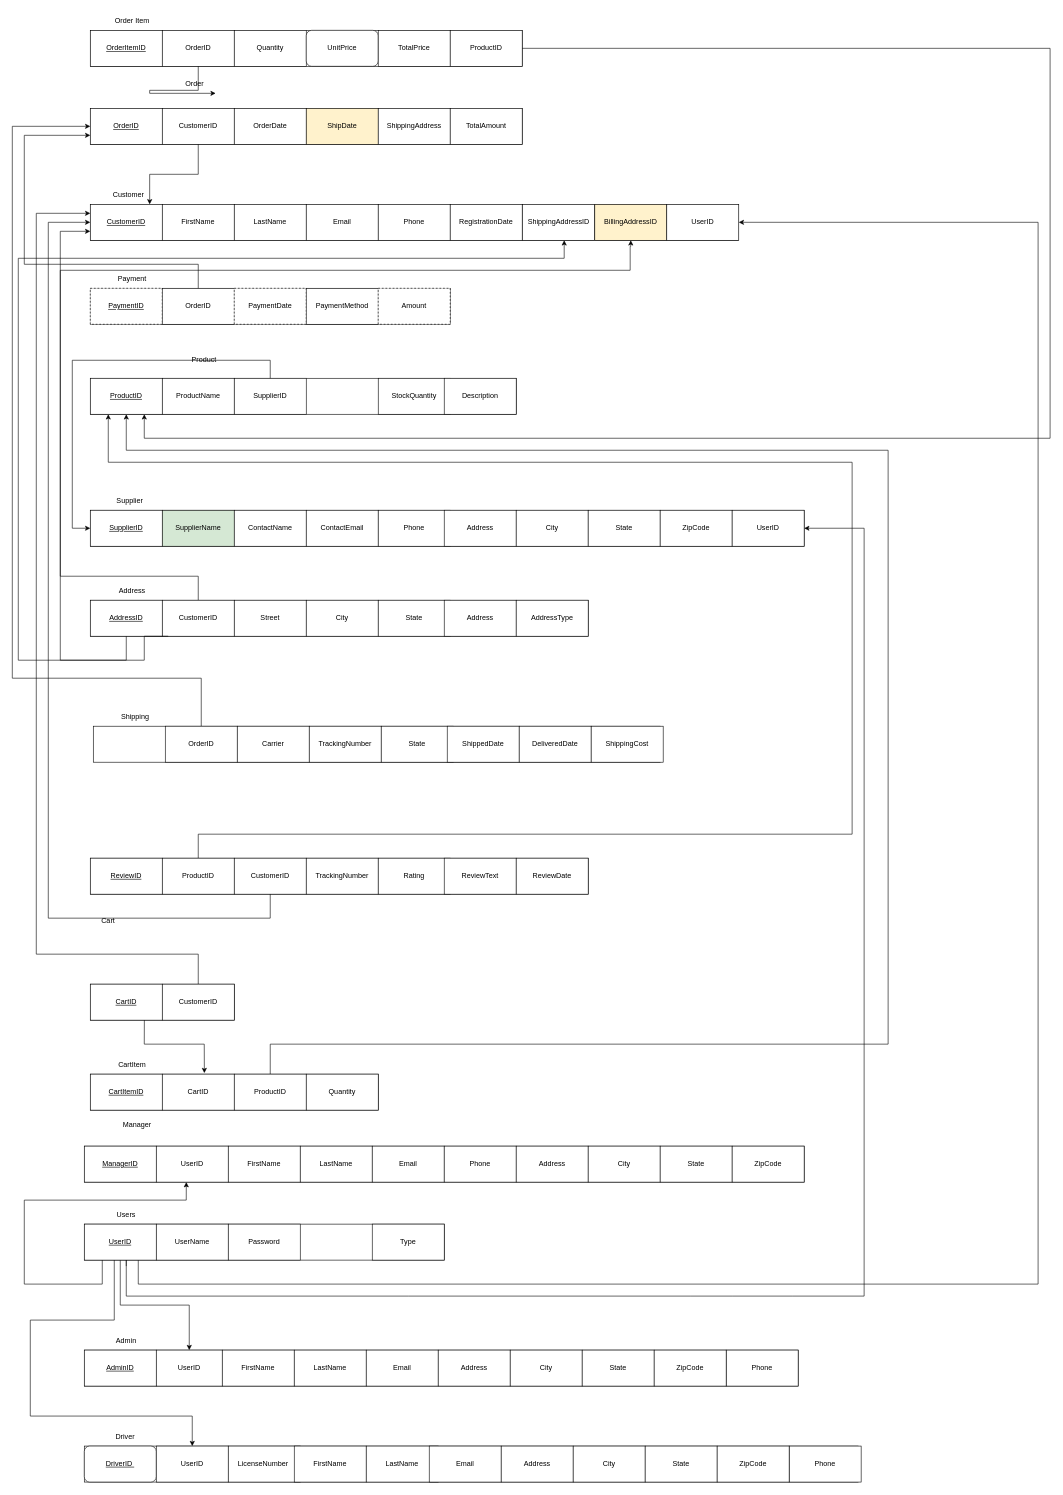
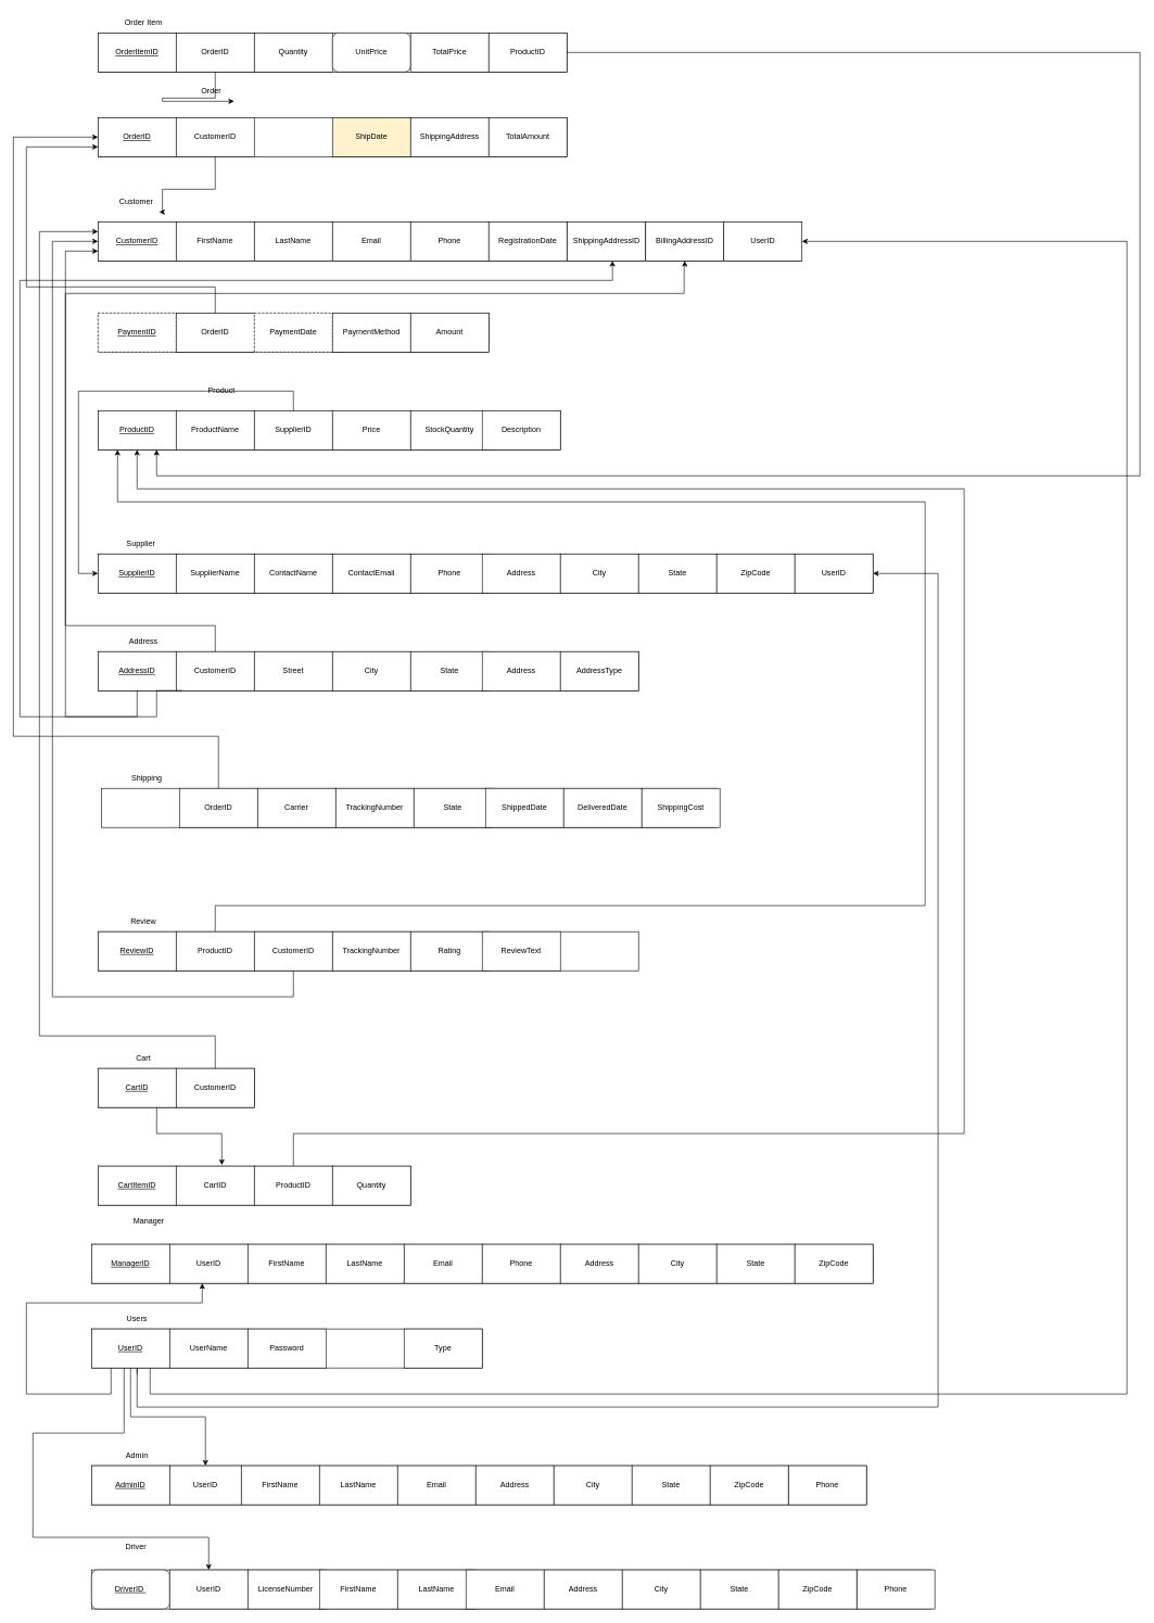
- <mxCell id="16" value="OrderDate" style="rounded=0;whiteSpace=wrap;" parent="1" vertex="1"><mxGeometry x="390" y="180" width="120" height="60" as="geometry" /></mxCell>
- <mxCell id="54" value="Customer" style="text;align=center;verticalAlign=middle;whiteSpace=wrap;rounded=0;" parent="1" vertex="1"><mxGeometry x="144" y="310" width="140" height="30" as="geometry" /></mxCell>
+ <mxCell id="54" value="Customer" style="text;align=center;verticalAlign=middle;whiteSpace=wrap;rounded=0;" parent="1" vertex="1"><mxGeometry x="139" y="295" width="140" height="30" as="geometry" /></mxCell>
- <mxCell id="60" value="BillingAddressID" style="rounded=0;whiteSpace=wrap;fillColor=#fff2cc;" parent="1" vertex="1"><mxGeometry x="991" y="340" width="120" height="60" as="geometry" /></mxCell>
+ <mxCell id="60" value="BillingAddressID" style="rounded=0;whiteSpace=wrap;" parent="1" vertex="1"><mxGeometry x="991" y="340" width="120" height="60" as="geometry" /></mxCell>
- <mxCell id="55" value="Payment" style="text;align=center;verticalAlign=middle;whiteSpace=wrap;rounded=0;" parent="1" vertex="1"><mxGeometry x="150" y="450" width="140" height="30" as="geometry" /></mxCell>
- <mxCell id="36" value="Amount" style="rounded=0;whiteSpace=wrap;dashed=1;" parent="1" vertex="1"><mxGeometry x="630" y="480" width="120" height="60" as="geometry" /></mxCell>
+ <mxCell id="36" value="Amount" style="rounded=0;whiteSpace=wrap;" parent="1" vertex="1"><mxGeometry x="630" y="480" width="120" height="60" as="geometry" /></mxCell>
+ <mxCell id="37" value="Price" style="rounded=0;whiteSpace=wrap;" parent="1" vertex="1"><mxGeometry x="510" y="630" width="120" height="60" as="geometry" /></mxCell>
- <mxCell id="42" value="SupplierName" style="rounded=0;whiteSpace=wrap;fillColor=#d5e8d4;" parent="1" vertex="1"><mxGeometry x="270" y="850" width="120" height="60" as="geometry" /></mxCell>
+ <mxCell id="42" value="SupplierName" style="rounded=0;whiteSpace=wrap;" parent="1" vertex="1"><mxGeometry x="270" y="850" width="120" height="60" as="geometry" /></mxCell>
+ <mxCell id="89" value="Review" style="text;align=center;verticalAlign=middle;whiteSpace=wrap;rounded=0;" parent="1" vertex="1"><mxGeometry x="150" y="1400" width="140" height="30" as="geometry" /></mxCell>
- <mxCell id="88" value="ReviewDate" style="rounded=0;whiteSpace=wrap;" parent="1" vertex="1"><mxGeometry x="860" y="1430" width="120" height="60" as="geometry" /></mxCell>
- <mxCell id="94" value="Cart" style="text;align=center;verticalAlign=middle;whiteSpace=wrap;rounded=0;" parent="1" vertex="1"><mxGeometry x="110" y="1520" width="140" height="30" as="geometry" /></mxCell>
+ <mxCell id="94" value="Cart" style="text;align=center;verticalAlign=middle;whiteSpace=wrap;rounded=0;" parent="1" vertex="1"><mxGeometry x="150" y="1610" width="140" height="30" as="geometry" /></mxCell>
- <mxCell id="98" value="CartItem" style="text;align=center;verticalAlign=middle;whiteSpace=wrap;rounded=0;" parent="1" vertex="1"><mxGeometry x="150" y="1760" width="140" height="30" as="geometry" /></mxCell>
- <mxCell id="124" value="Driver " style="text;align=center;verticalAlign=middle;whiteSpace=wrap;rounded=0;" parent="1" vertex="1"><mxGeometry x="140" y="2380" width="140" height="30" as="geometry" /></mxCell>
+ <mxCell id="124" value="Driver " style="text;align=center;verticalAlign=middle;whiteSpace=wrap;rounded=0;" parent="1" vertex="1"><mxGeometry x="140" y="2360" width="140" height="30" as="geometry" /></mxCell>
